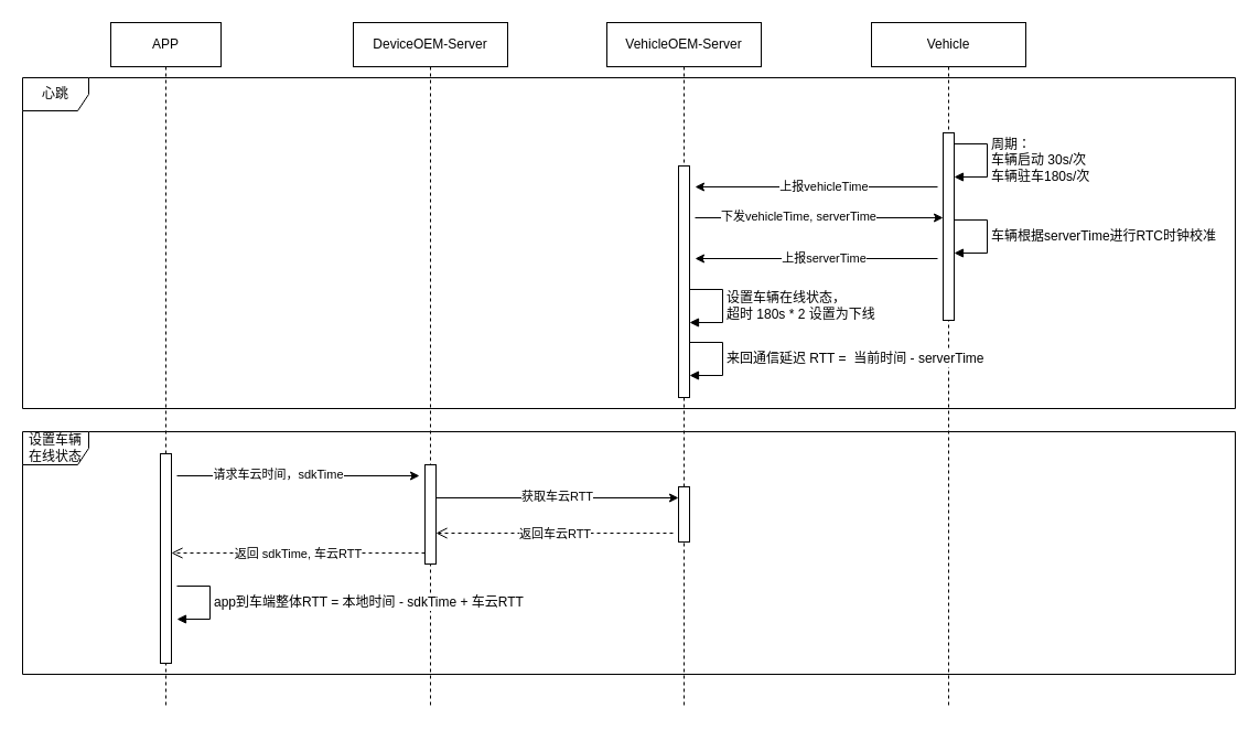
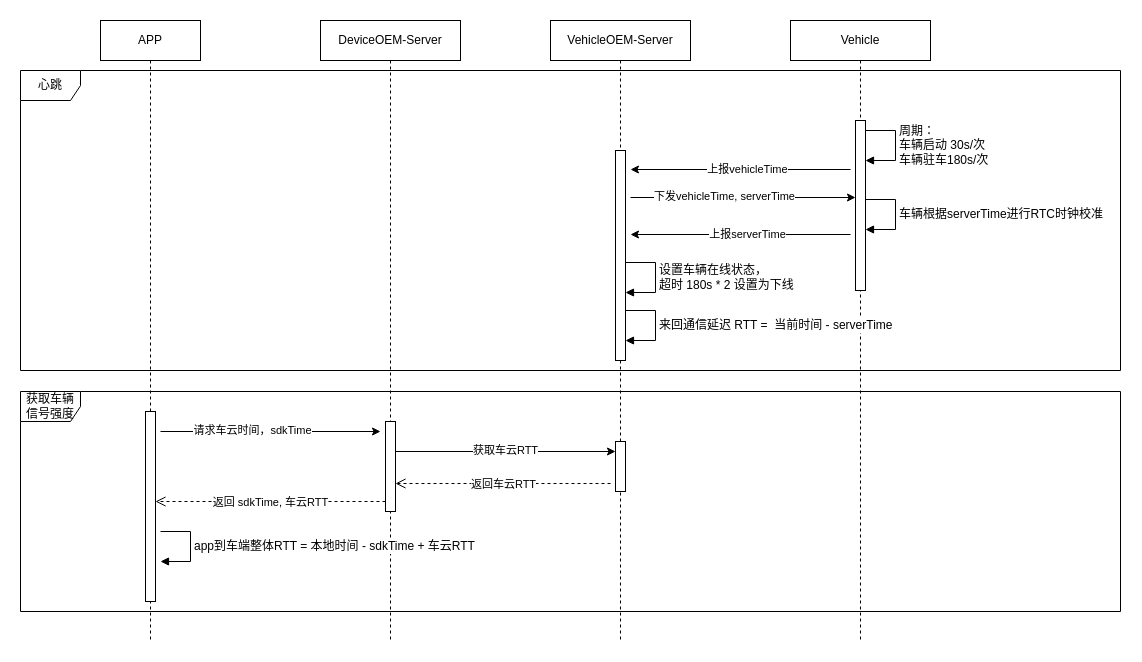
- <mxCell id="17" value="设置车辆在线状态" style="shape=umlFrame;whiteSpace=wrap;html=1;pointerEvents=0;sketch=0;strokeColor=default;align=center;verticalAlign=middle;fontFamily=Helvetica;fontSize=12;fontColor=default;fillColor=default;" parent="1" vertex="1"><mxGeometry x="20" y="391" width="1100" height="220" as="geometry" /></mxCell>
+ <mxCell id="17" value="获取车辆信号强度" style="shape=umlFrame;whiteSpace=wrap;html=1;pointerEvents=0;sketch=0;strokeColor=default;align=center;verticalAlign=middle;fontFamily=Helvetica;fontSize=12;fontColor=default;fillColor=default;" parent="1" vertex="1"><mxGeometry x="20" y="391" width="1100" height="220" as="geometry" /></mxCell>
